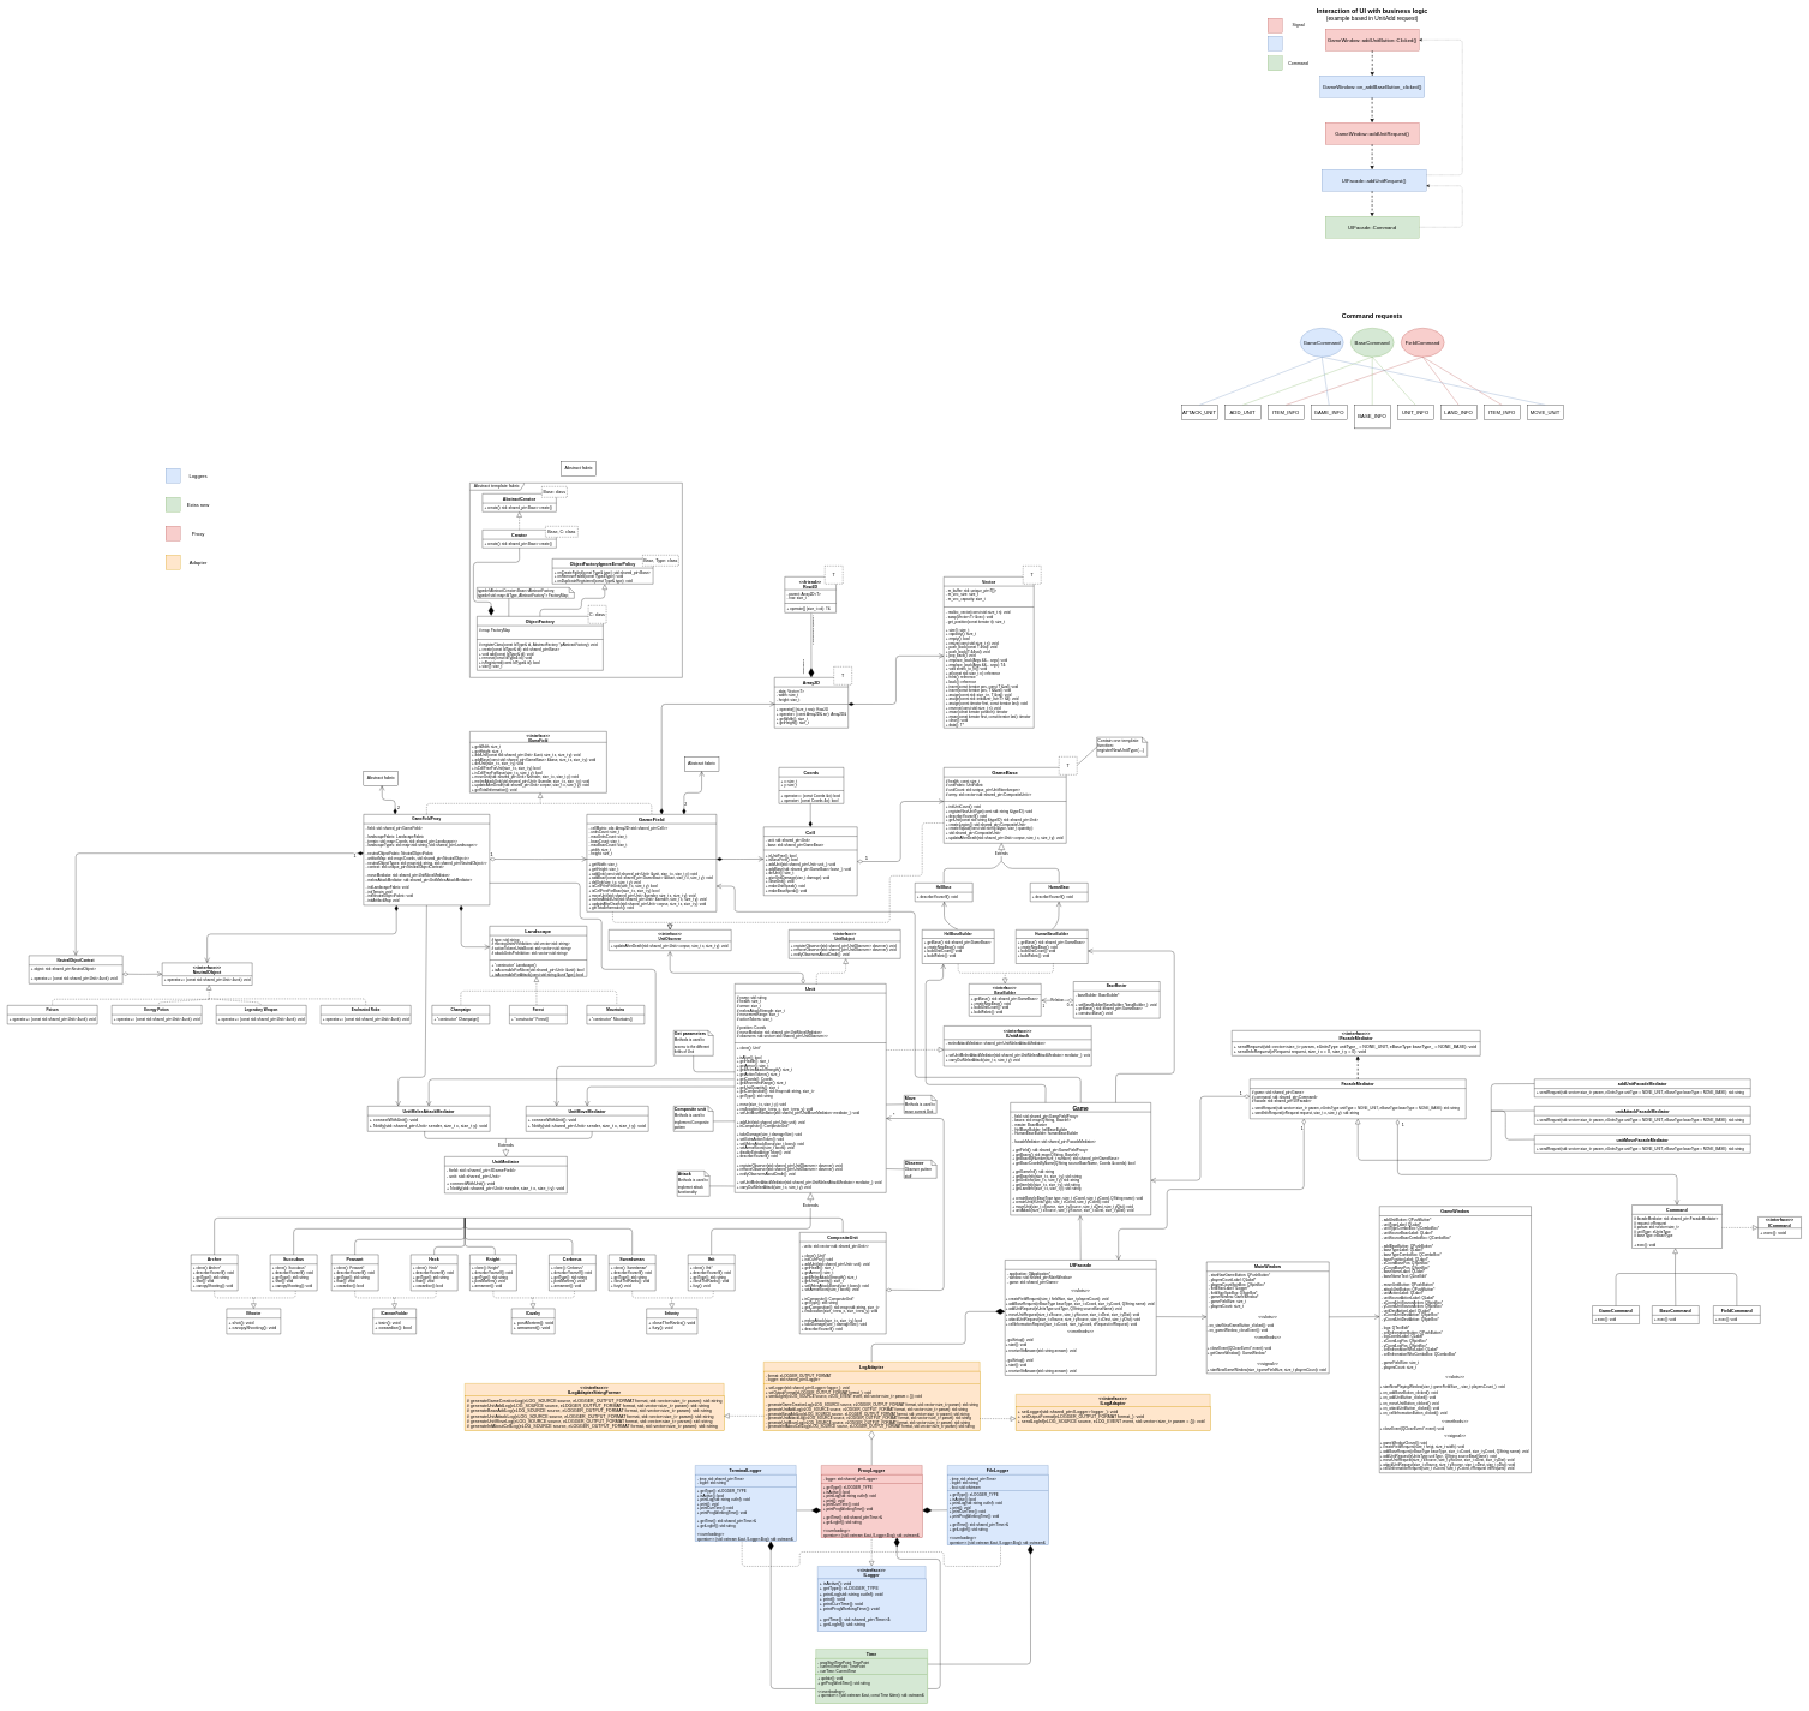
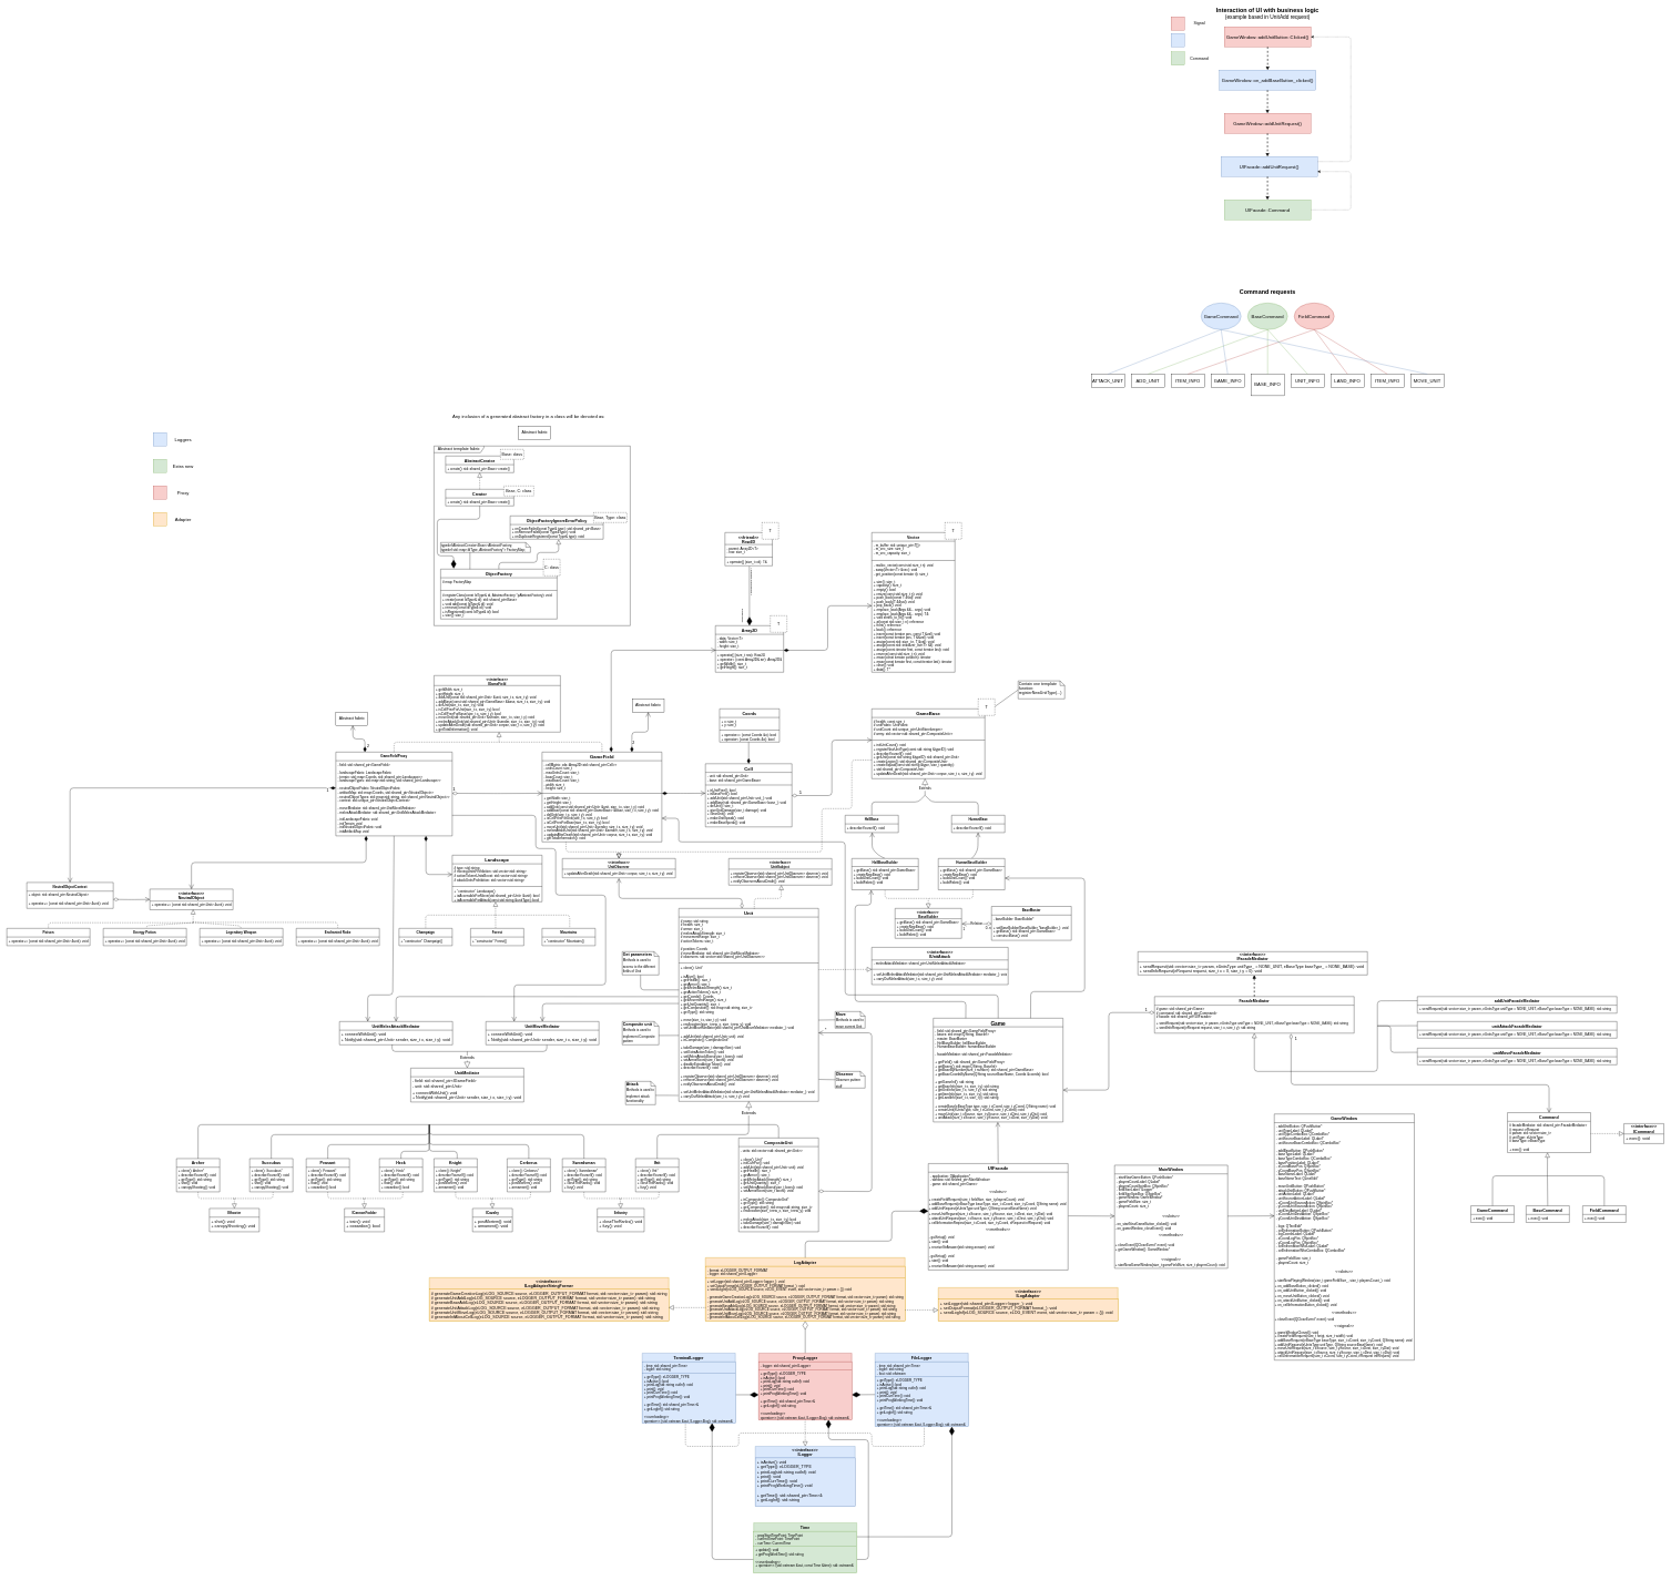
+ <mxCell id="226" value="&lt;font style=&quot;font-size: 14px&quot;&gt;Any inclusion of a generated abstract factory in a class will be denoted as:&lt;/font&gt;" style="text;html=1;align=center;verticalAlign=middle;whiteSpace=wrap;rounded=0;fontSize=12;" parent="1" vertex="1"><mxGeometry x="1349" y="1240" width="480" height="20" as="geometry" /></mxCell>
- <mxCell id="152" value="Contain one template function:&lt;br&gt;&lt;span style=&quot;font-size: 12px&quot;&gt;registerNewUnitType(...)&lt;/span&gt;" style="shape=note;whiteSpace=wrap;html=1;size=14;verticalAlign=top;align=left;spacingTop=-6;fontSize=12;" parent="1" vertex="1"><mxGeometry x="3045" y="2046" width="140" height="54" as="geometry" /></mxCell>
+ <mxCell id="152" value="Contain one template function:&lt;br&gt;&lt;span style=&quot;font-size: 12px&quot;&gt;registerNewUnitType(...)&lt;/span&gt;" style="shape=note;whiteSpace=wrap;html=1;size=14;verticalAlign=top;align=left;spacingTop=-6;fontSize=12;" parent="1" vertex="1"><mxGeometry x="3060" y="2046" width="140" height="54" as="geometry" /></mxCell>
- <mxCell id="310" value="1" style="endArrow=open;html=1;endSize=12;startArrow=diamondThin;startSize=14;startFill=0;edgeStyle=orthogonalEdgeStyle;align=left;verticalAlign=bottom;strokeWidth=1;fontSize=12;fontColor=#000000;exitX=0.25;exitY=1;exitDx=0;exitDy=0;entryX=0.75;entryY=0;entryDx=0;entryDy=0;" parent="1" source="305" target="271" edge="1"><mxGeometry x="-0.923" y="-10" relative="1" as="geometry"><mxPoint x="3460" y="3300" as="sourcePoint" /><mxPoint x="3620" y="3300" as="targetPoint" /><Array as="points"><mxPoint x="3620" y="3301" /><mxPoint x="3240" y="3301" /><mxPoint x="3240" y="3410" /><mxPoint x="3105" y="3410" /></Array><mxPoint as="offset" /></mxGeometry></mxCell>
